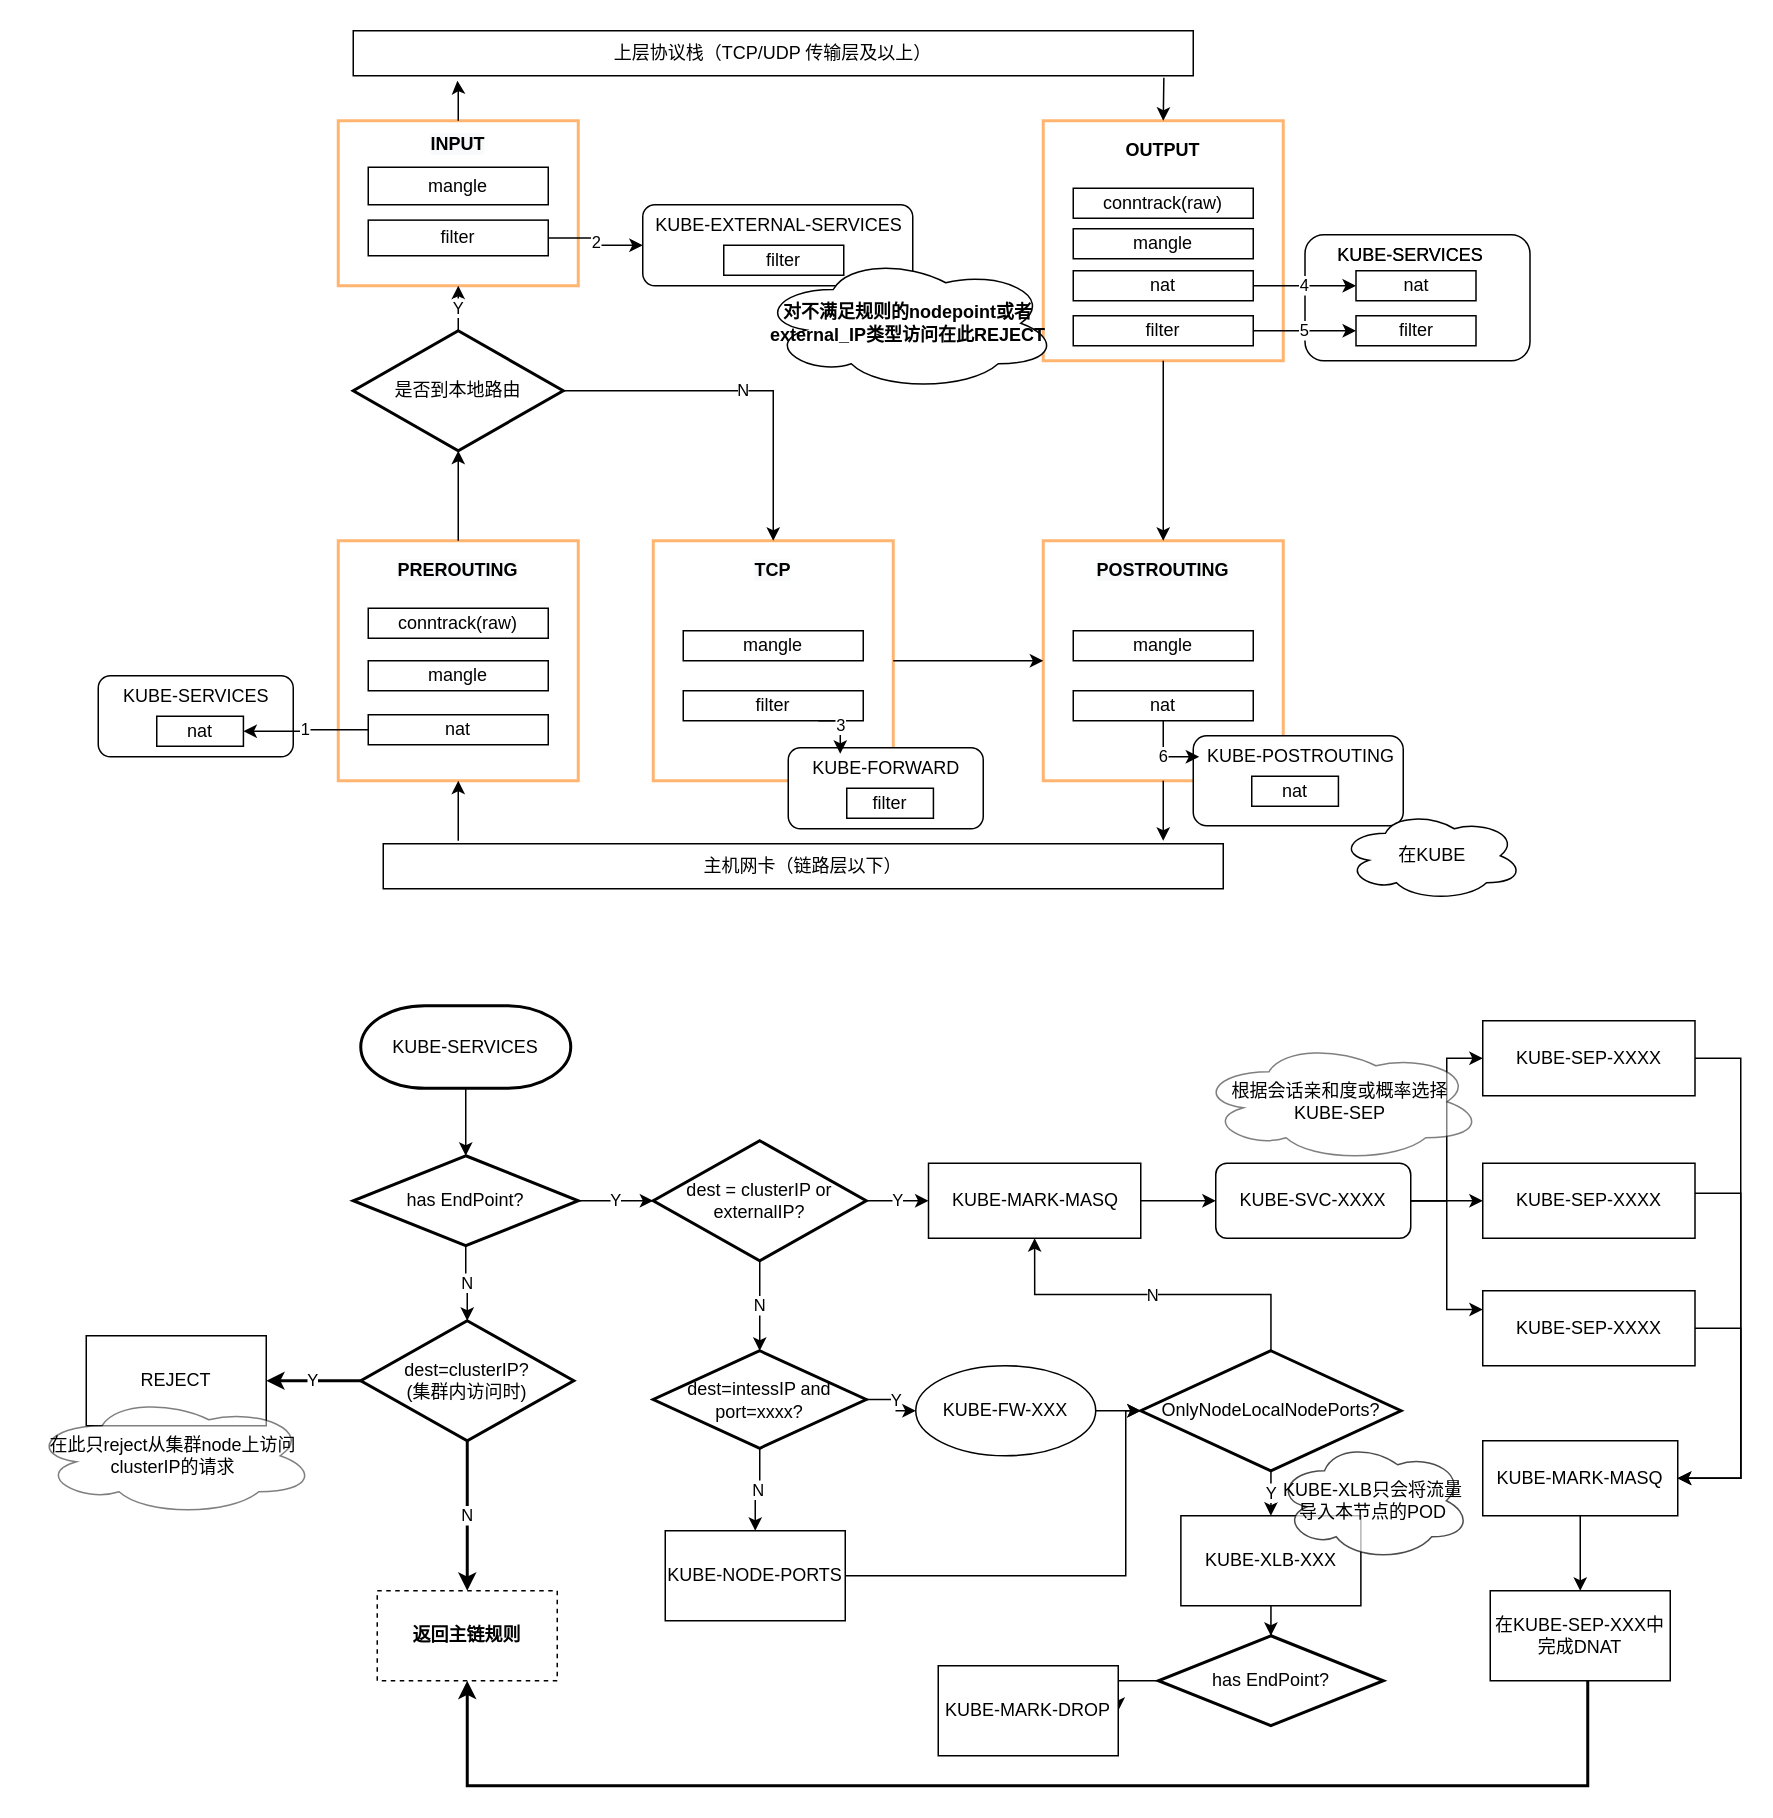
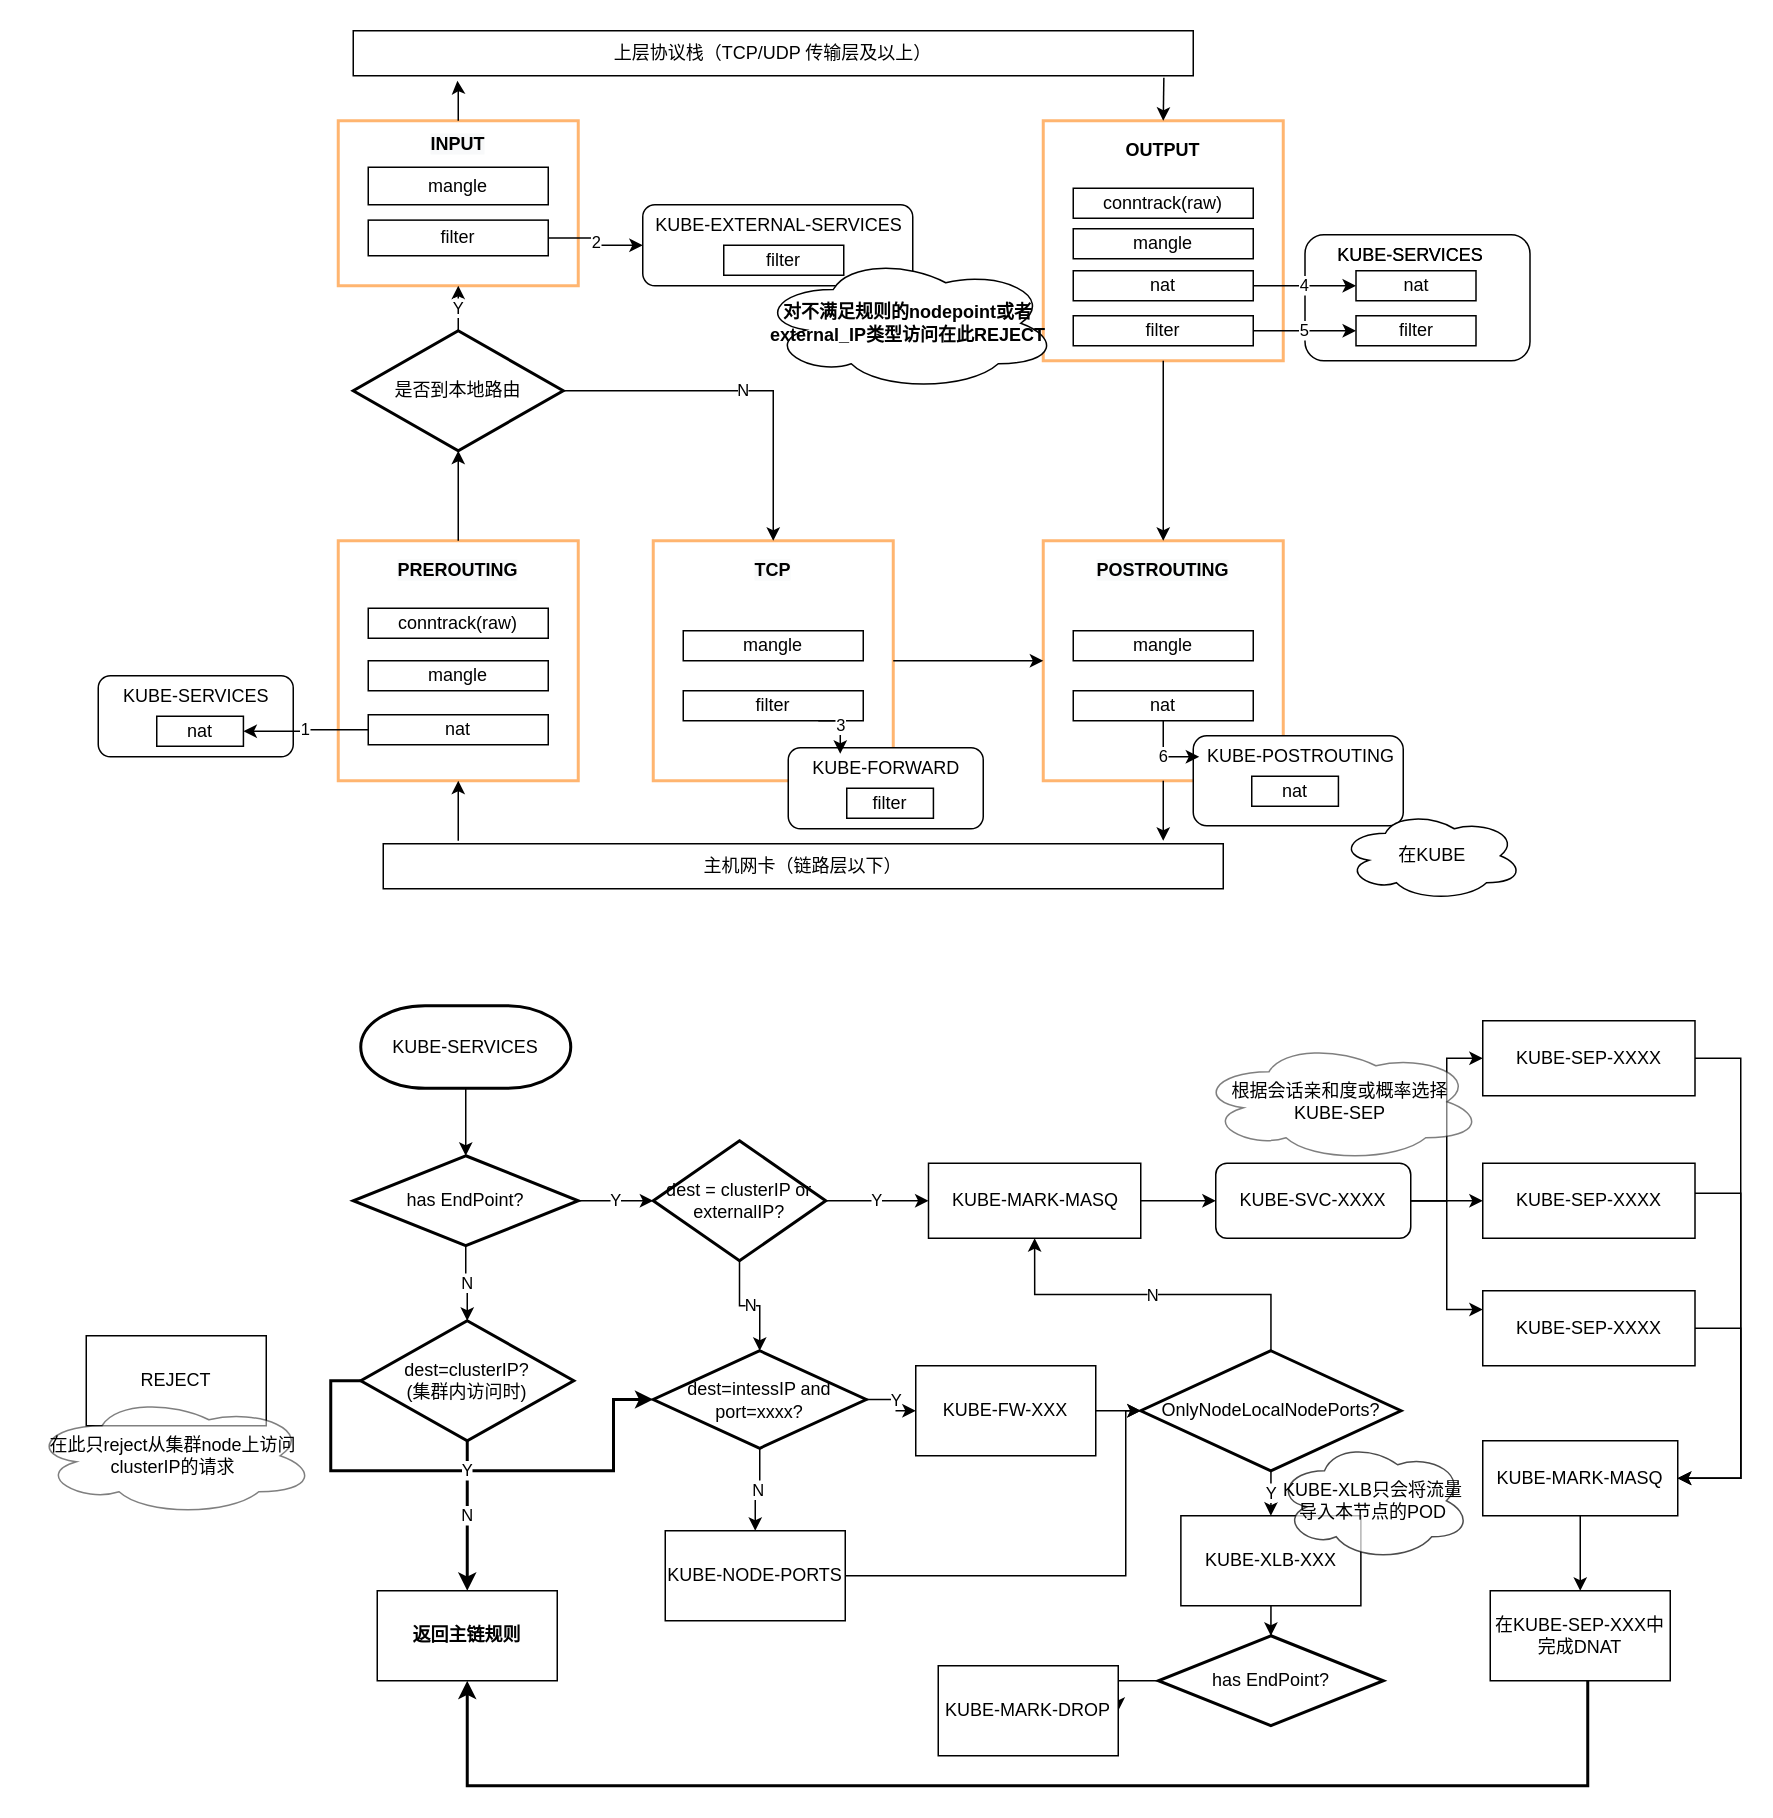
- <mxCell id="77" value="dest = clusterIP or externalIP?" style="strokeWidth=2;html=1;shape=mxgraph.flowchart.decision;whiteSpace=wrap;" vertex="1" parent="1"><mxGeometry x="435" y="760" width="142" height="80" as="geometry" /></mxCell>
+ <mxCell id="77" value="dest = clusterIP or externalIP?" style="strokeWidth=2;html=1;shape=mxgraph.flowchart.decision;whiteSpace=wrap;" vertex="1" parent="1"><mxGeometry x="435" y="760" width="115" height="80" as="geometry" /></mxCell>
- <mxCell id="82" value="Y" style="edgeStyle=orthogonalEdgeStyle;rounded=0;orthogonalLoop=1;jettySize=auto;html=1;exitX=0;exitY=0.5;exitDx=0;exitDy=0;exitPerimeter=0;entryX=1;entryY=0.5;entryDx=0;entryDy=0;strokeWidth=2;" edge="1" parent="1" source="83" target="84"><mxGeometry relative="1" as="geometry" /></mxCell>
+ <mxCell id="82" value="Y" style="edgeStyle=orthogonalEdgeStyle;rounded=0;orthogonalLoop=1;jettySize=auto;html=1;exitX=0;exitY=0.5;exitDx=0;exitDy=0;exitPerimeter=0;strokeWidth=2;" edge="1" parent="1" source="83" target="80"><mxGeometry relative="1" as="geometry" /></mxCell>
- <mxCell id="89" value="KUBE-FW-XXX" style="ellipse;whiteSpace=wrap;html=1;strokeColor=#000000;strokeWidth=1;" vertex="1" parent="1"><mxGeometry x="610" y="910" width="120" height="60" as="geometry" /></mxCell>
+ <mxCell id="89" value="KUBE-FW-XXX" style="rounded=0;whiteSpace=wrap;html=1;strokeColor=#000000;strokeWidth=1;" vertex="1" parent="1"><mxGeometry x="610" y="910" width="120" height="60" as="geometry" /></mxCell>
- <mxCell id="85" value="返回主链规则" style="rounded=0;whiteSpace=wrap;html=1;strokeColor=#000000;strokeWidth=1;fontStyle=1;dashed=1;" vertex="1" parent="1"><mxGeometry x="251" y="1060" width="120" height="60" as="geometry" /></mxCell>
+ <mxCell id="85" value="返回主链规则" style="rounded=0;whiteSpace=wrap;html=1;strokeColor=#000000;strokeWidth=1;fontStyle=1" vertex="1" parent="1"><mxGeometry x="251" y="1060" width="120" height="60" as="geometry" /></mxCell>
